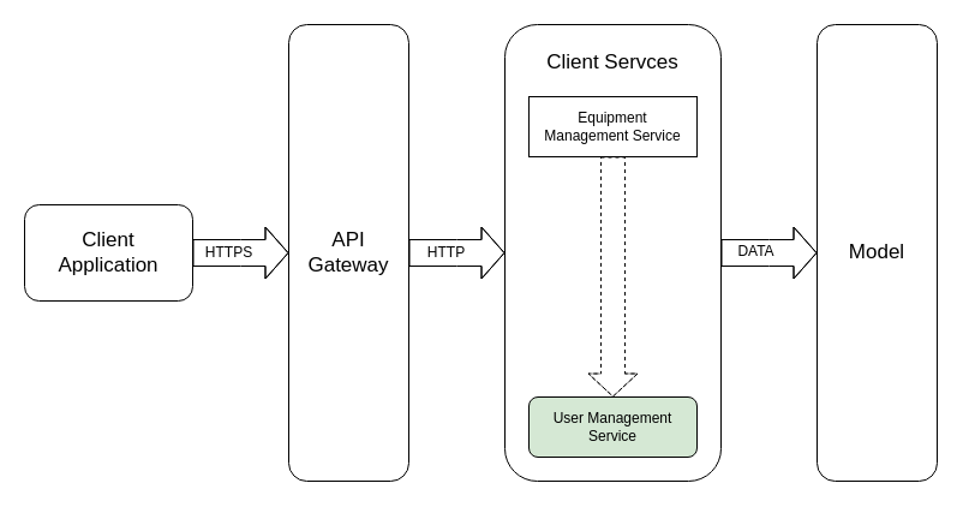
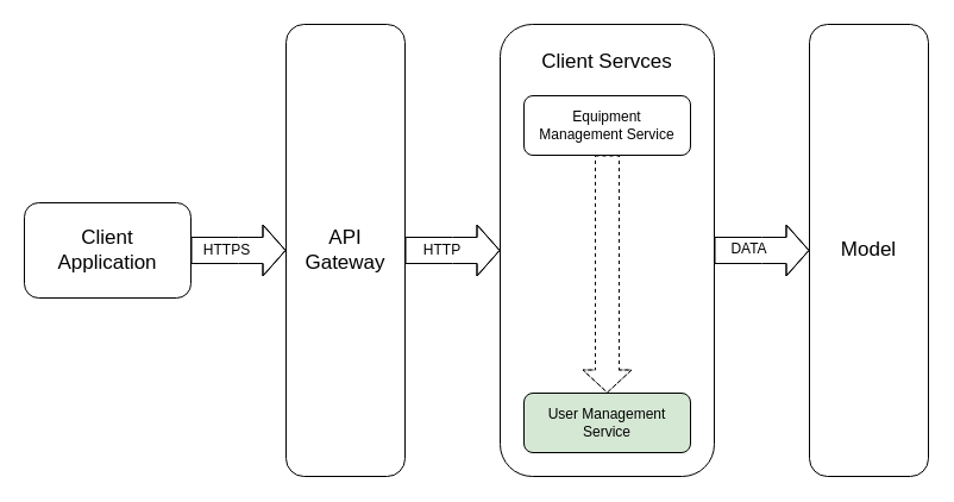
- <mxCell id="17" value="Equipment&lt;br&gt;Management Service" style="whiteSpace=wrap;html=1;fontSize=12;rounded=0;" vertex="1" parent="1"><mxGeometry x="440" y="80" width="140" height="50" as="geometry" /></mxCell>
+ <mxCell id="17" value="Equipment&lt;br&gt;Management Service" style="rounded=1;whiteSpace=wrap;html=1;fontSize=12;" vertex="1" parent="1"><mxGeometry x="440" y="80" width="140" height="50" as="geometry" /></mxCell>
